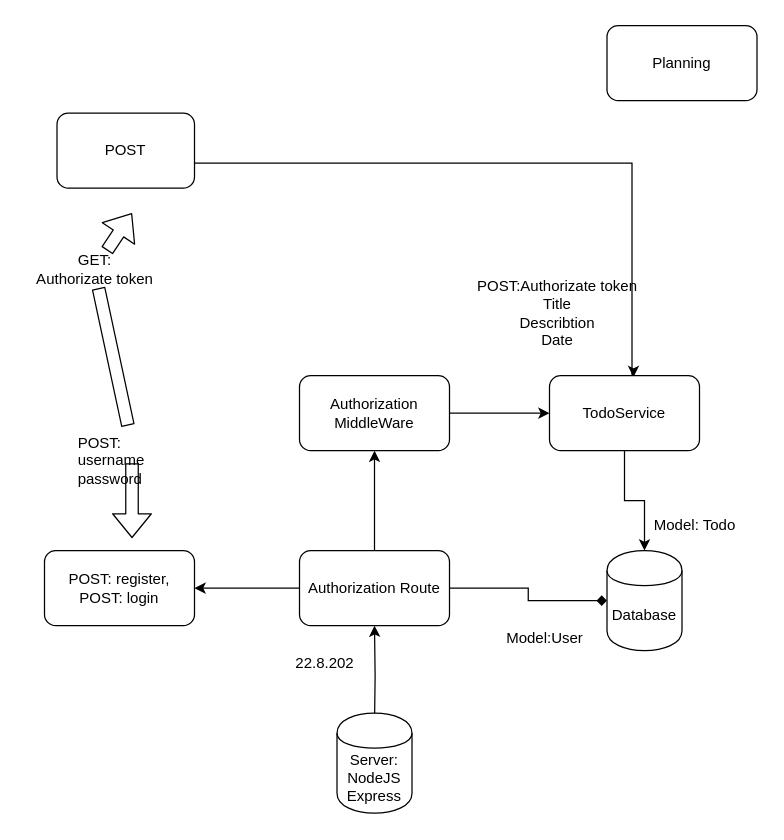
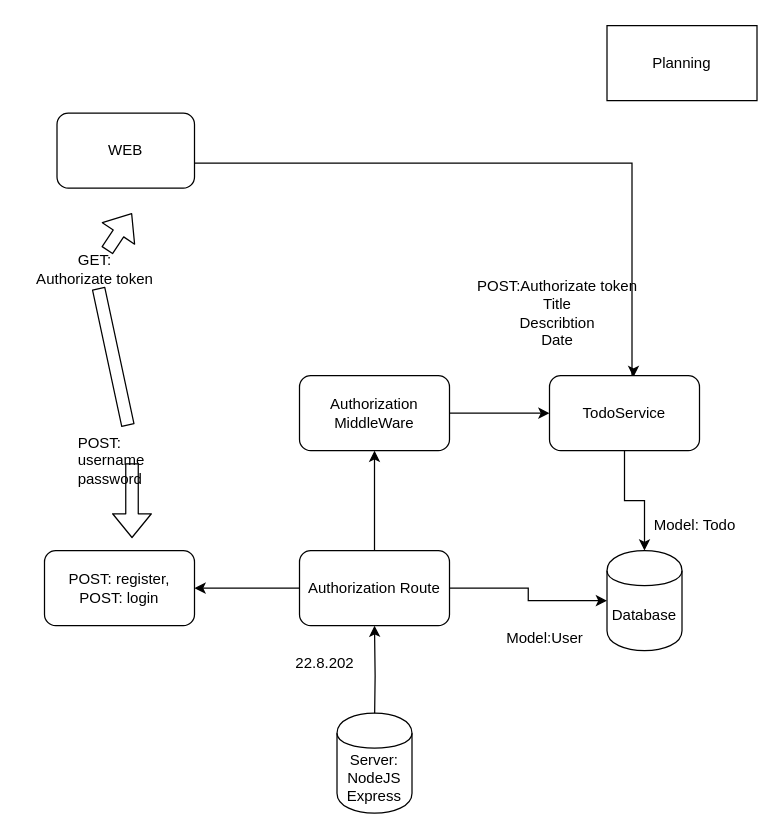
- <mxCell id="5" value="Planning" style="rounded=1;whiteSpace=wrap;html=1;" parent="1" vertex="1"><mxGeometry x="485" y="20" width="120" height="60" as="geometry" /></mxCell>
+ <mxCell id="5" value="Planning" style="whiteSpace=wrap;html=1;rounded=0;" parent="1" vertex="1"><mxGeometry x="485" y="20" width="120" height="60" as="geometry" /></mxCell>
- <mxCell id="4" value="POST" style="rounded=1;whiteSpace=wrap;html=1;" parent="1" vertex="1"><mxGeometry x="45" y="90" width="110" height="60" as="geometry" /></mxCell>
+ <mxCell id="4" value="WEB" style="rounded=1;whiteSpace=wrap;html=1;" parent="1" vertex="1"><mxGeometry x="45" y="90" width="110" height="60" as="geometry" /></mxCell>
- <mxCell id="8" style="edgeStyle=orthogonalEdgeStyle;rounded=0;orthogonalLoop=1;jettySize=auto;html=1;entryX=0;entryY=0.5;entryDx=0;entryDy=0;endArrow=diamond;" edge="1" parent="1" source="9" target="21"><mxGeometry relative="1" as="geometry"><mxPoint x="375" y="470" as="targetPoint" /></mxGeometry></mxCell>
+ <mxCell id="8" style="edgeStyle=orthogonalEdgeStyle;rounded=0;orthogonalLoop=1;jettySize=auto;html=1;entryX=0;entryY=0.5;entryDx=0;entryDy=0;" edge="1" parent="1" source="9" target="21"><mxGeometry relative="1" as="geometry"><mxPoint x="375" y="470" as="targetPoint" /></mxGeometry></mxCell>
